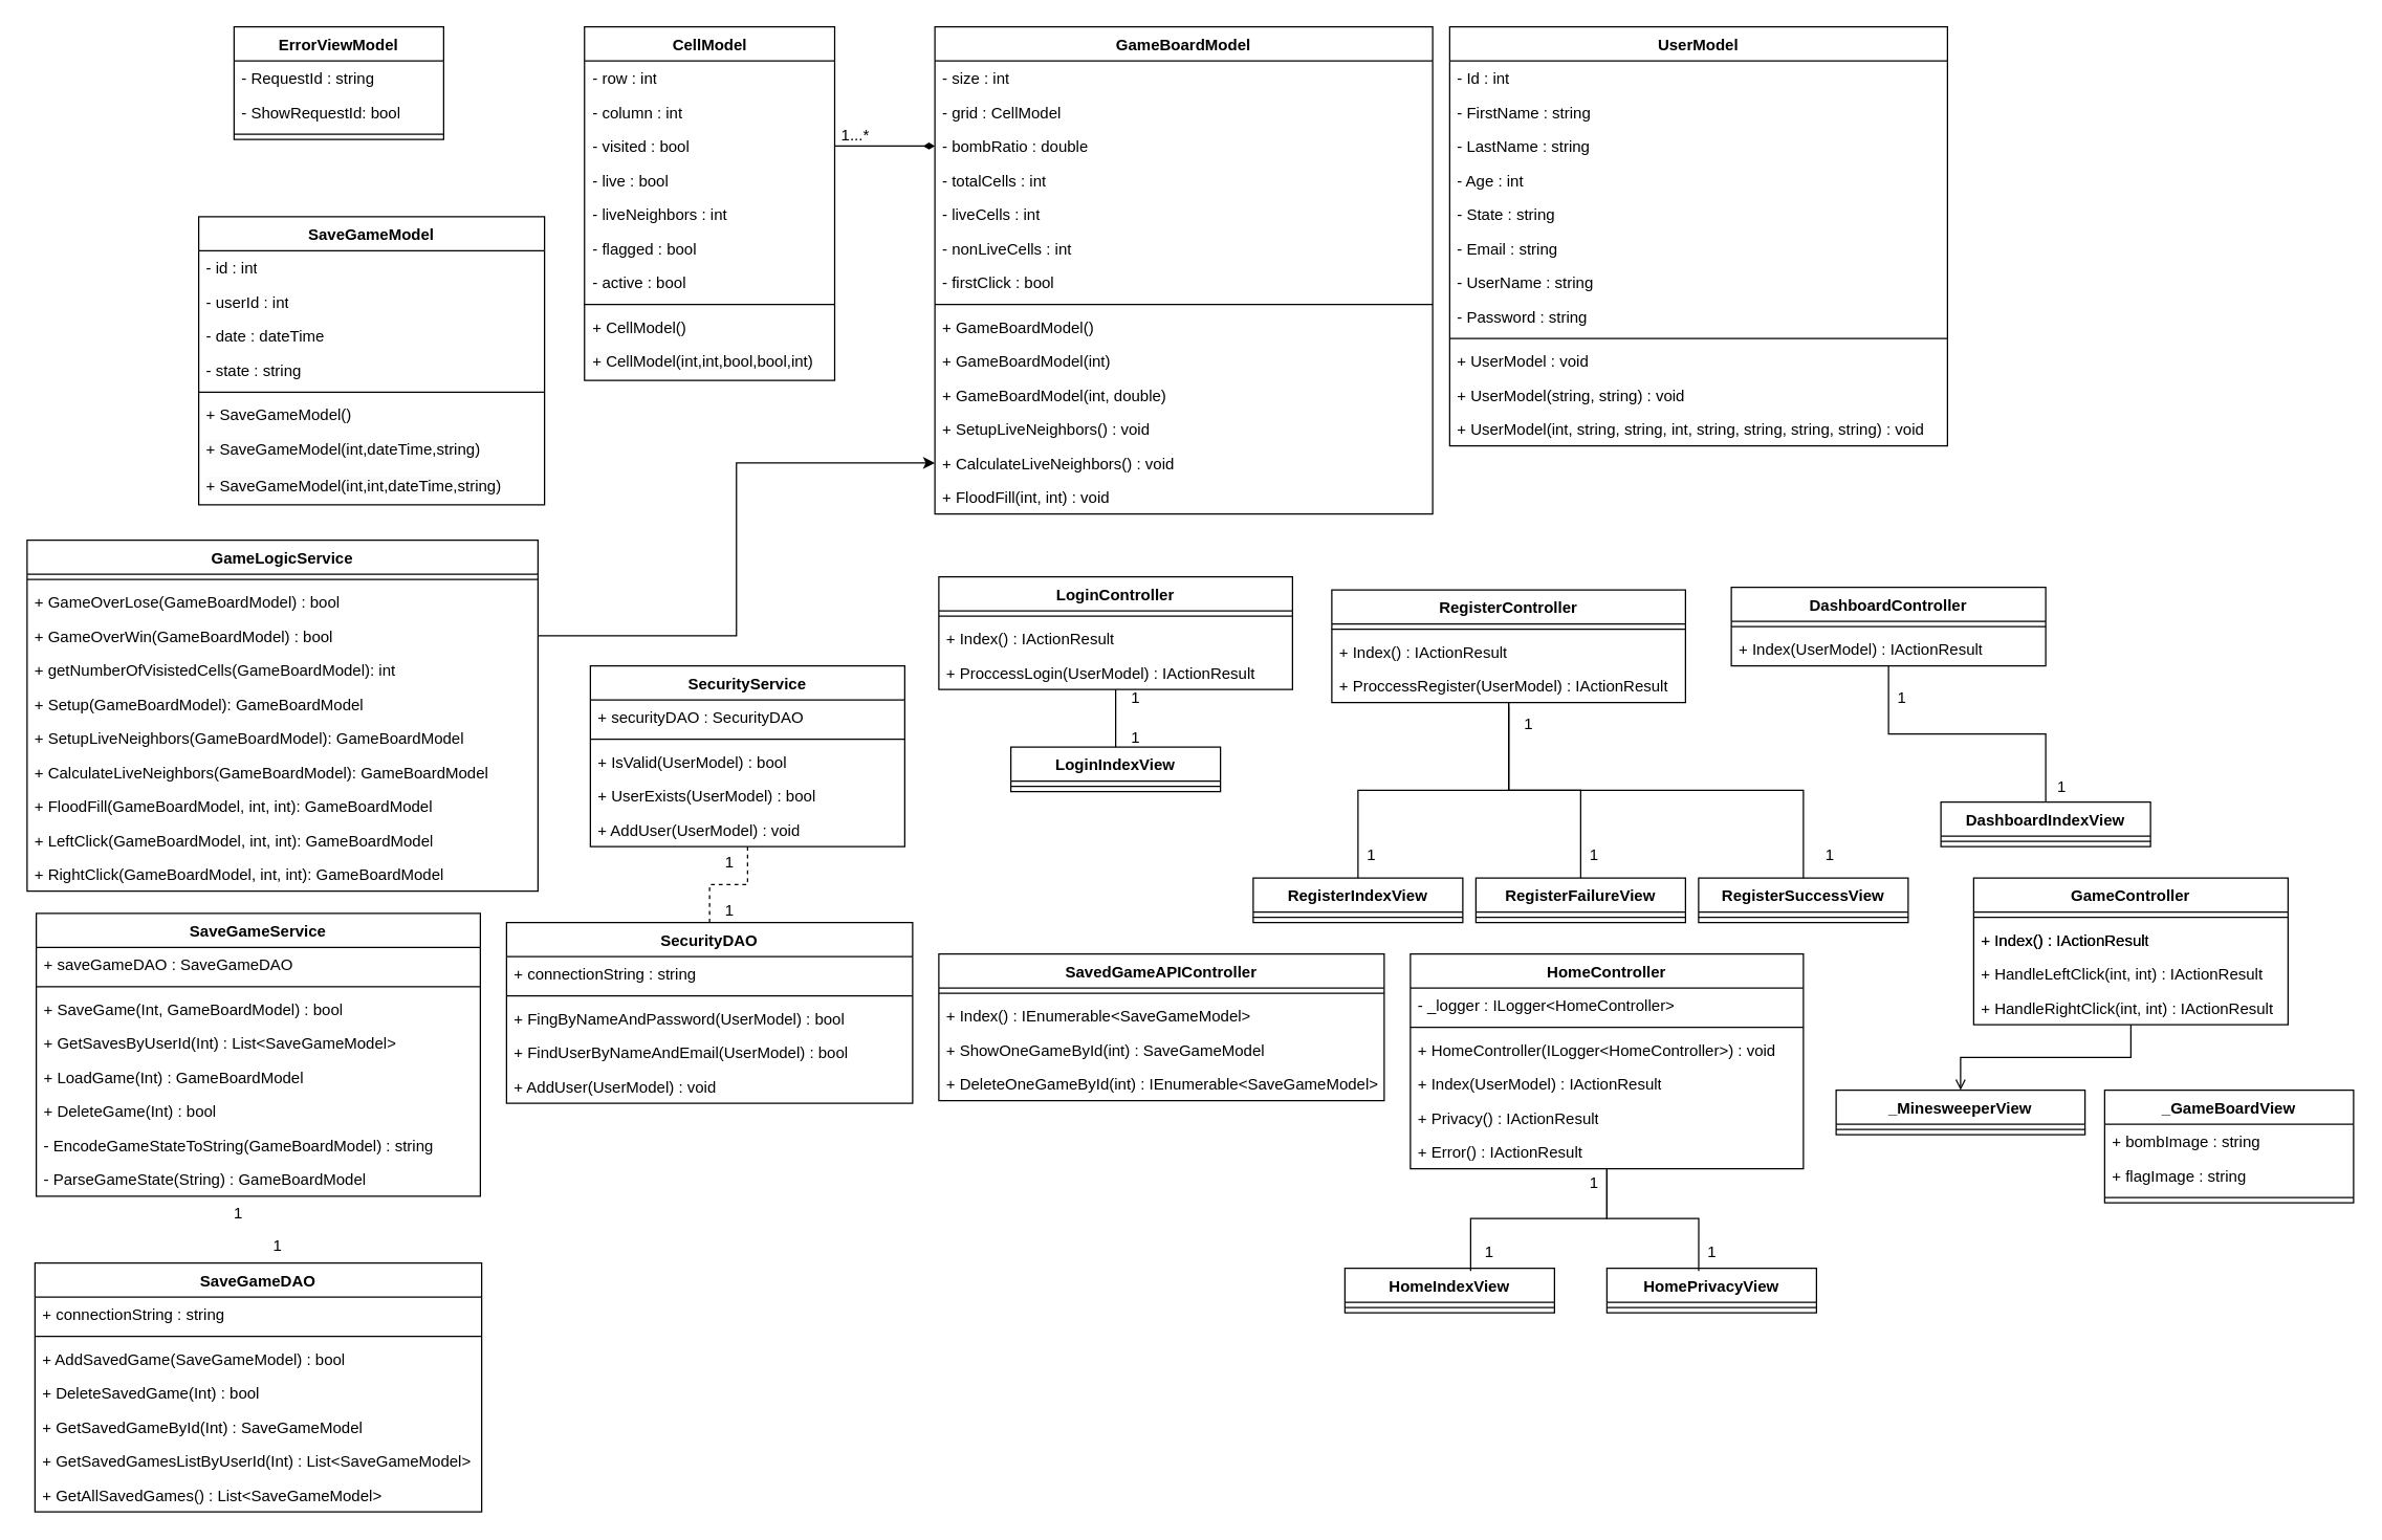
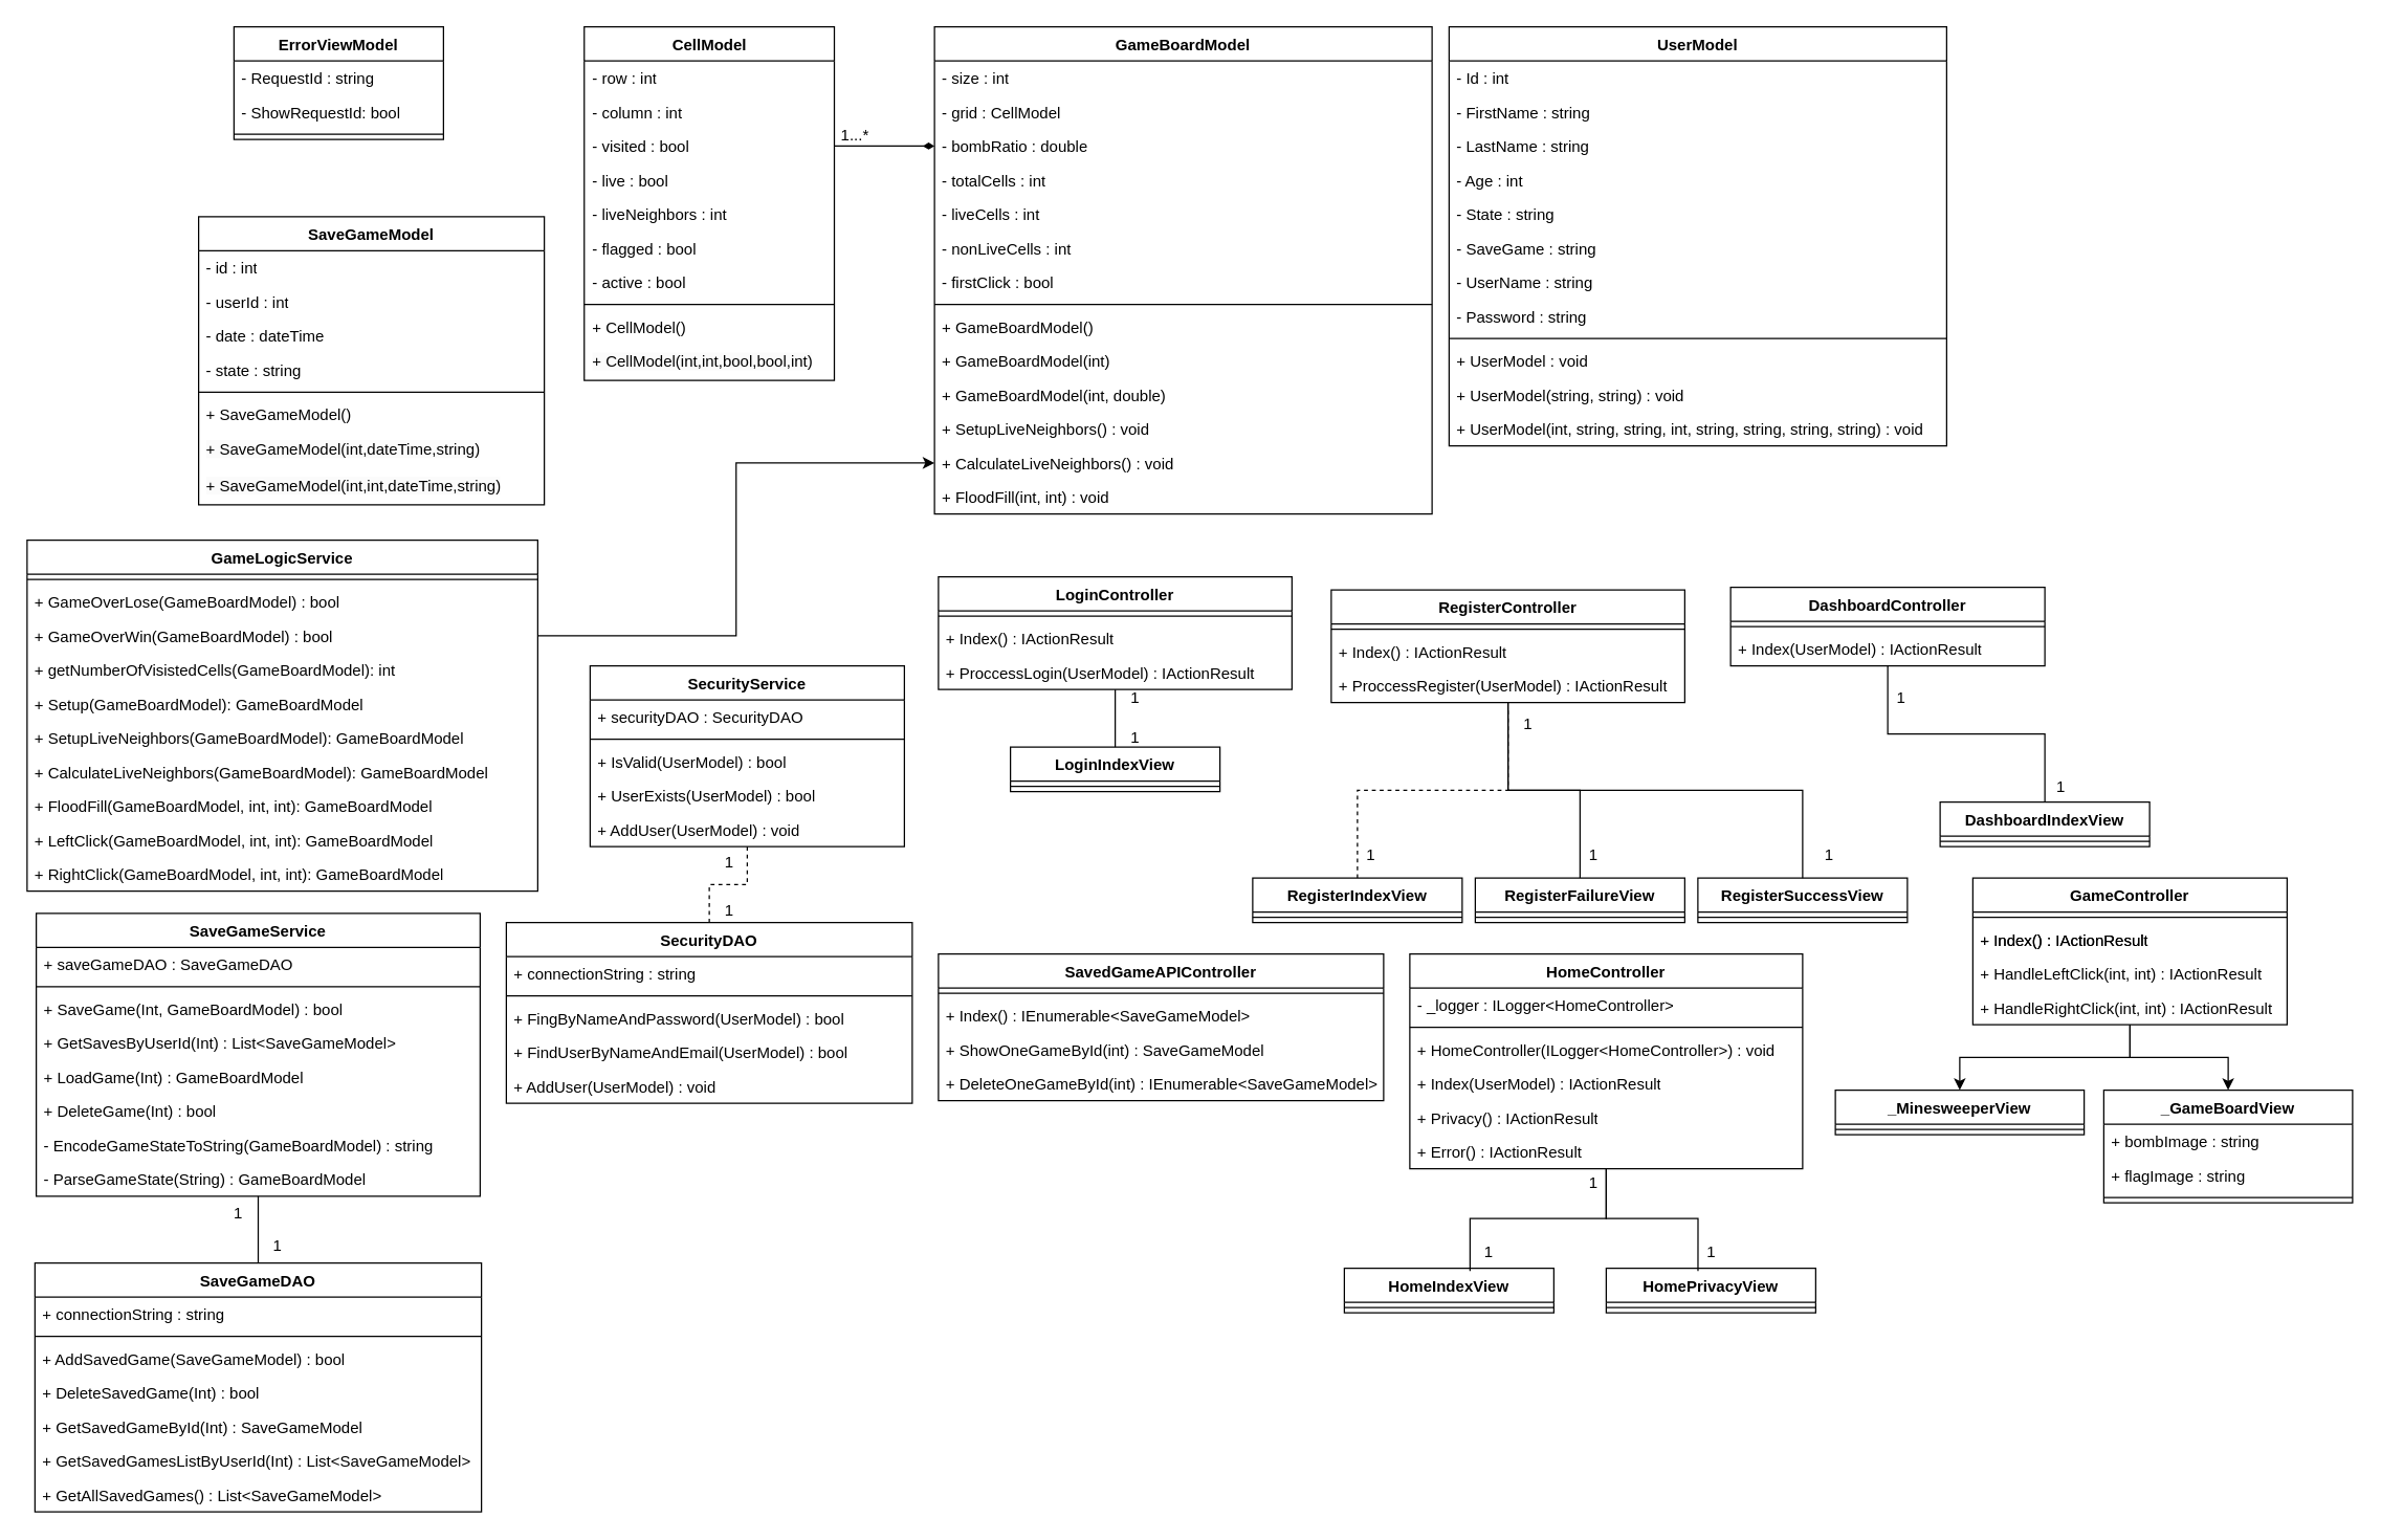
- <mxCell id="8" value="- Email : string" style="text;strokeColor=none;fillColor=none;align=left;verticalAlign=top;spacingLeft=4;spacingRight=4;overflow=hidden;rotatable=0;points=[[0,0.5],[1,0.5]];portConstraint=eastwest;whiteSpace=wrap;html=1;" parent="2" vertex="1"><mxGeometry y="156" width="380" height="26" as="geometry" /></mxCell>
+ <mxCell id="8" value="- SaveGame : string" style="text;strokeColor=none;fillColor=none;align=left;verticalAlign=top;spacingLeft=4;spacingRight=4;overflow=hidden;rotatable=0;points=[[0,0.5],[1,0.5]];portConstraint=eastwest;whiteSpace=wrap;html=1;" parent="2" vertex="1"><mxGeometry y="156" width="380" height="26" as="geometry" /></mxCell>
- <mxCell id="31" style="edgeStyle=orthogonalEdgeStyle;rounded=0;orthogonalLoop=1;jettySize=auto;html=1;entryX=0.5;entryY=0;entryDx=0;entryDy=0;endArrow=none;endFill=0;" parent="1" source="34" target="59" edge="1"><mxGeometry relative="1" as="geometry" /></mxCell>
+ <mxCell id="31" style="edgeStyle=orthogonalEdgeStyle;rounded=0;orthogonalLoop=1;jettySize=auto;html=1;entryX=0.5;entryY=0;entryDx=0;entryDy=0;endArrow=none;endFill=0;dashed=1;" parent="1" source="34" target="59" edge="1"><mxGeometry relative="1" as="geometry" /></mxCell>
+ <mxCell id="113" style="edgeStyle=orthogonalEdgeStyle;rounded=0;orthogonalLoop=1;jettySize=auto;html=1;" parent="1" source="114" target="134" edge="1"><mxGeometry relative="1" as="geometry" /></mxCell>
- <mxCell id="112" style="edgeStyle=orthogonalEdgeStyle;rounded=0;orthogonalLoop=1;jettySize=auto;html=1;entryX=0.5;entryY=0;entryDx=0;entryDy=0;endArrow=open;" parent="1" source="114" target="119" edge="1"><mxGeometry relative="1" as="geometry" /></mxCell>
+ <mxCell id="112" style="edgeStyle=orthogonalEdgeStyle;rounded=0;orthogonalLoop=1;jettySize=auto;html=1;entryX=0.5;entryY=0;entryDx=0;entryDy=0;" parent="1" source="114" target="119" edge="1"><mxGeometry relative="1" as="geometry" /></mxCell>
+ <mxCell id="152" style="edgeStyle=orthogonalEdgeStyle;rounded=0;orthogonalLoop=1;jettySize=auto;html=1;entryX=0.5;entryY=0;entryDx=0;entryDy=0;endArrow=none;endFill=0;" edge="1" source="143" target="153" parent="1"><mxGeometry relative="1" as="geometry" /></mxCell>
